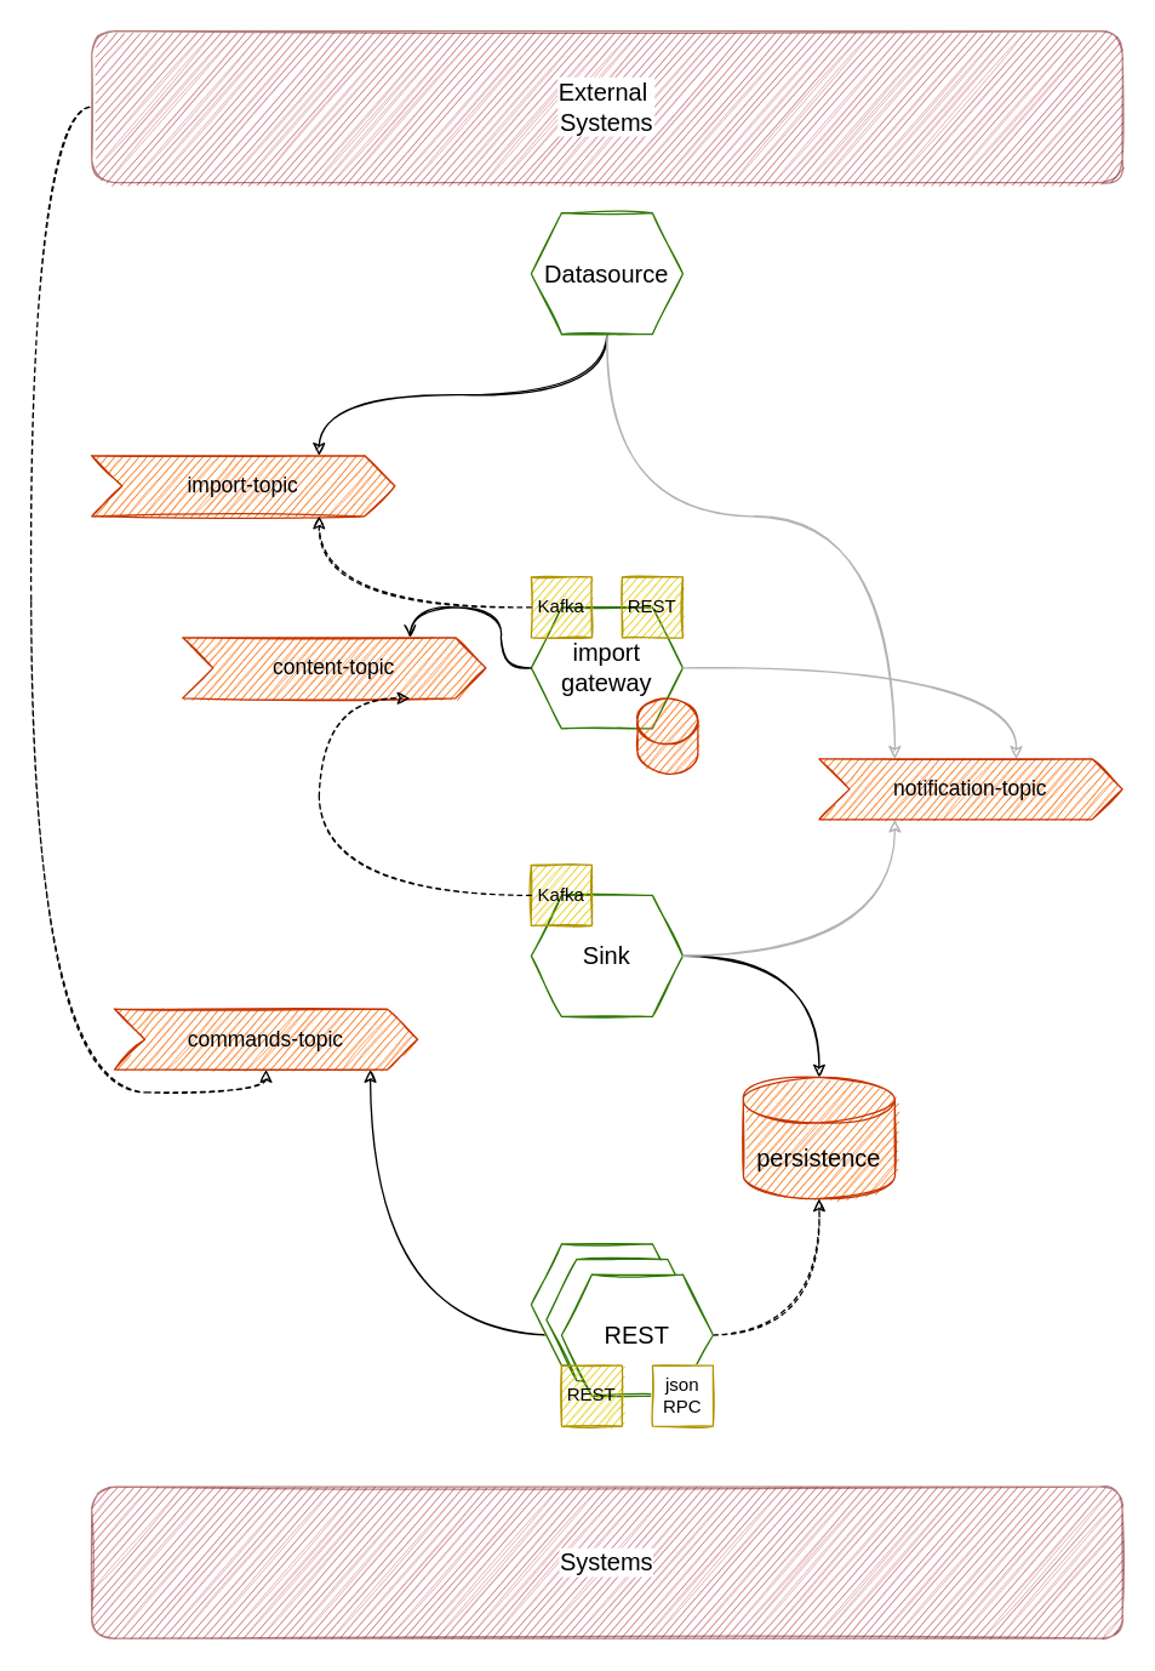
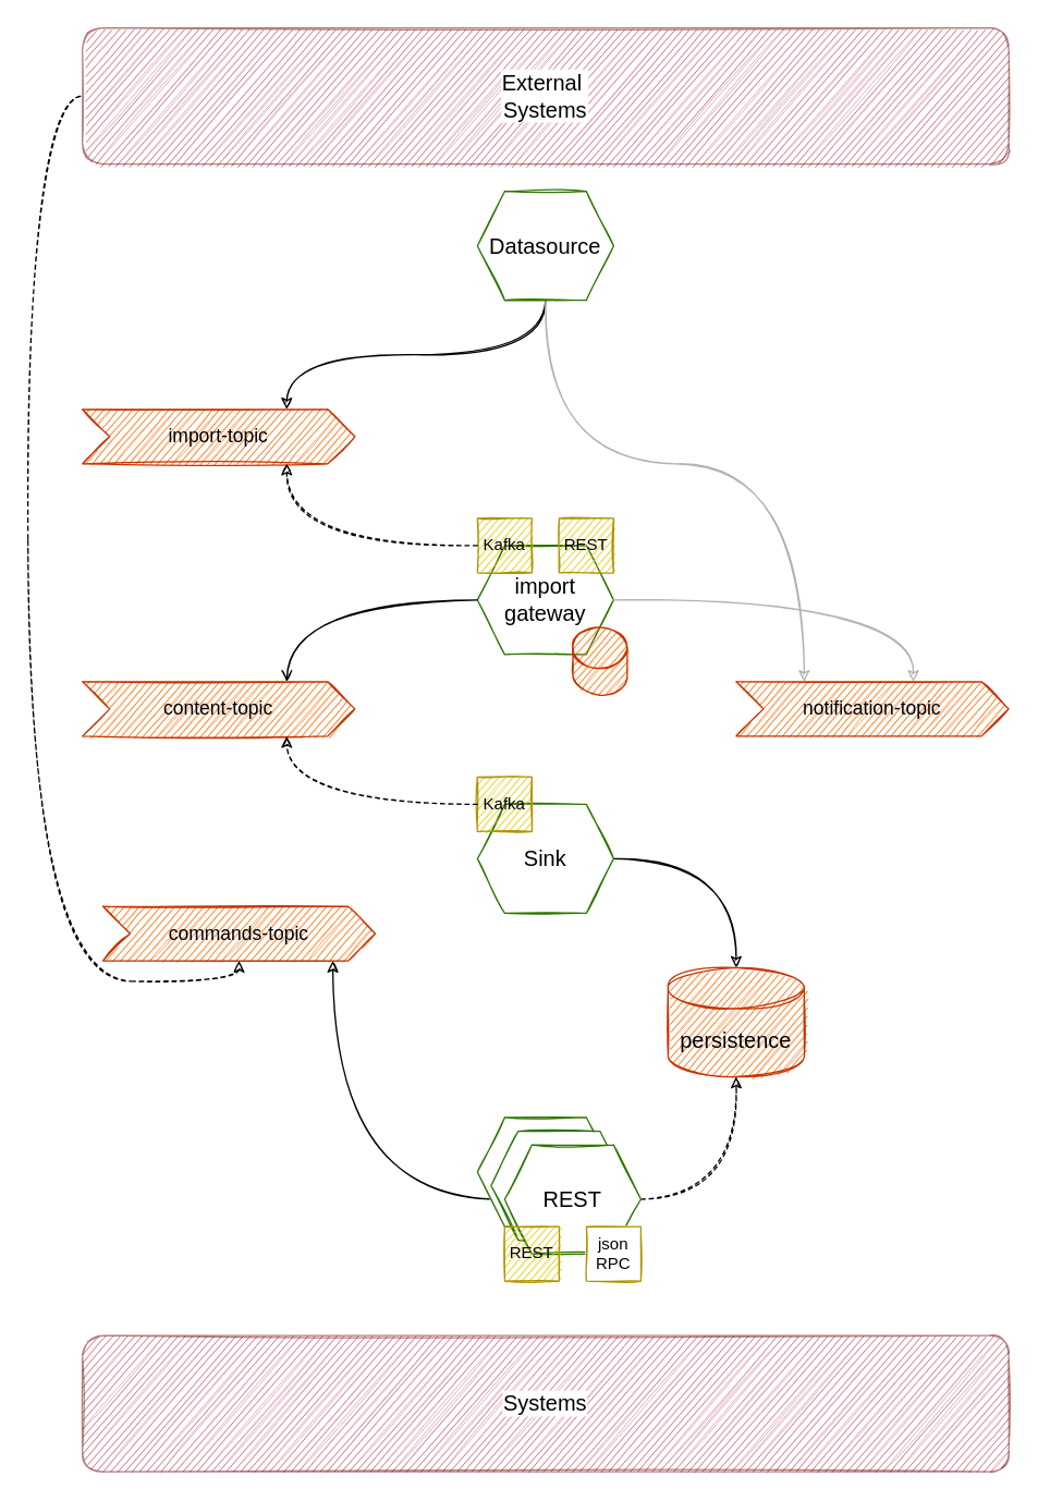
- <mxCell id="8" value="content-topic" style="shape=step;perimeter=stepPerimeter;whiteSpace=wrap;html=1;fixedSize=1;rounded=0;glass=0;fillColor=#fa6800;strokeColor=#C73500;fontSize=14;fontColor=#000000;sketch=1;" parent="1" vertex="1"><mxGeometry x="120" y="420" width="200" height="40" as="geometry" /></mxCell>
+ <mxCell id="8" value="content-topic" style="shape=step;perimeter=stepPerimeter;whiteSpace=wrap;html=1;fixedSize=1;rounded=0;glass=0;fillColor=#fa6800;strokeColor=#C73500;fontSize=14;fontColor=#000000;sketch=1;" parent="1" vertex="1"><mxGeometry x="60" y="500" width="200" height="40" as="geometry" /></mxCell>
- <mxCell id="26" style="edgeStyle=orthogonalEdgeStyle;curved=1;rounded=0;sketch=1;orthogonalLoop=1;jettySize=auto;html=1;entryX=0.25;entryY=1;entryDx=0;entryDy=0;strokeColor=#B3B3B3;" parent="1" source="14" target="17" edge="1"><mxGeometry relative="1" as="geometry" /></mxCell>
